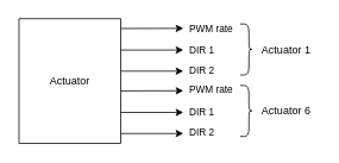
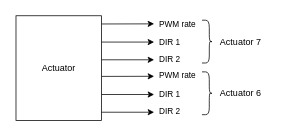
- <mxCell id="16" value="Actuator 1" style="text;html=1;align=center;verticalAlign=middle;resizable=0;points=[];autosize=1;strokeColor=none;fillColor=none;" vertex="1" parent="1"><mxGeometry x="282.935" y="40.858" width="74.803" height="27.559" as="geometry" /></mxCell>
+ <mxCell id="16" value="Actuator 7" style="text;html=1;align=center;verticalAlign=middle;resizable=0;points=[];autosize=1;strokeColor=none;fillColor=none;" vertex="1" parent="1"><mxGeometry x="282.935" y="40.858" width="74.803" height="27.559" as="geometry" /></mxCell>
